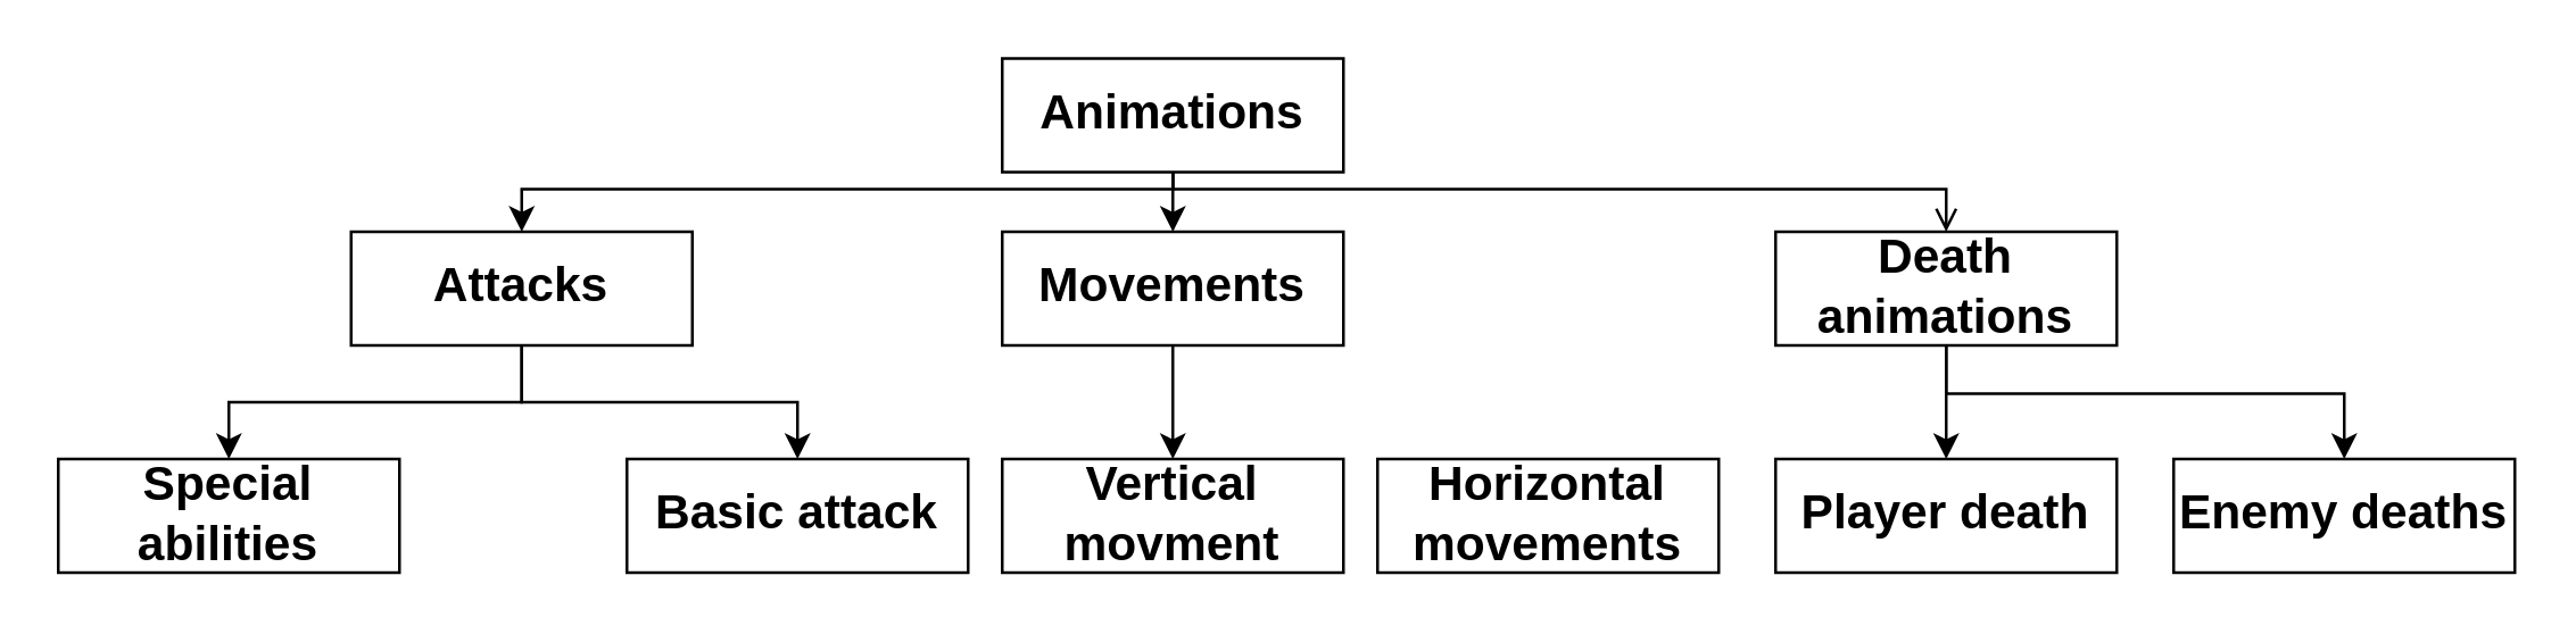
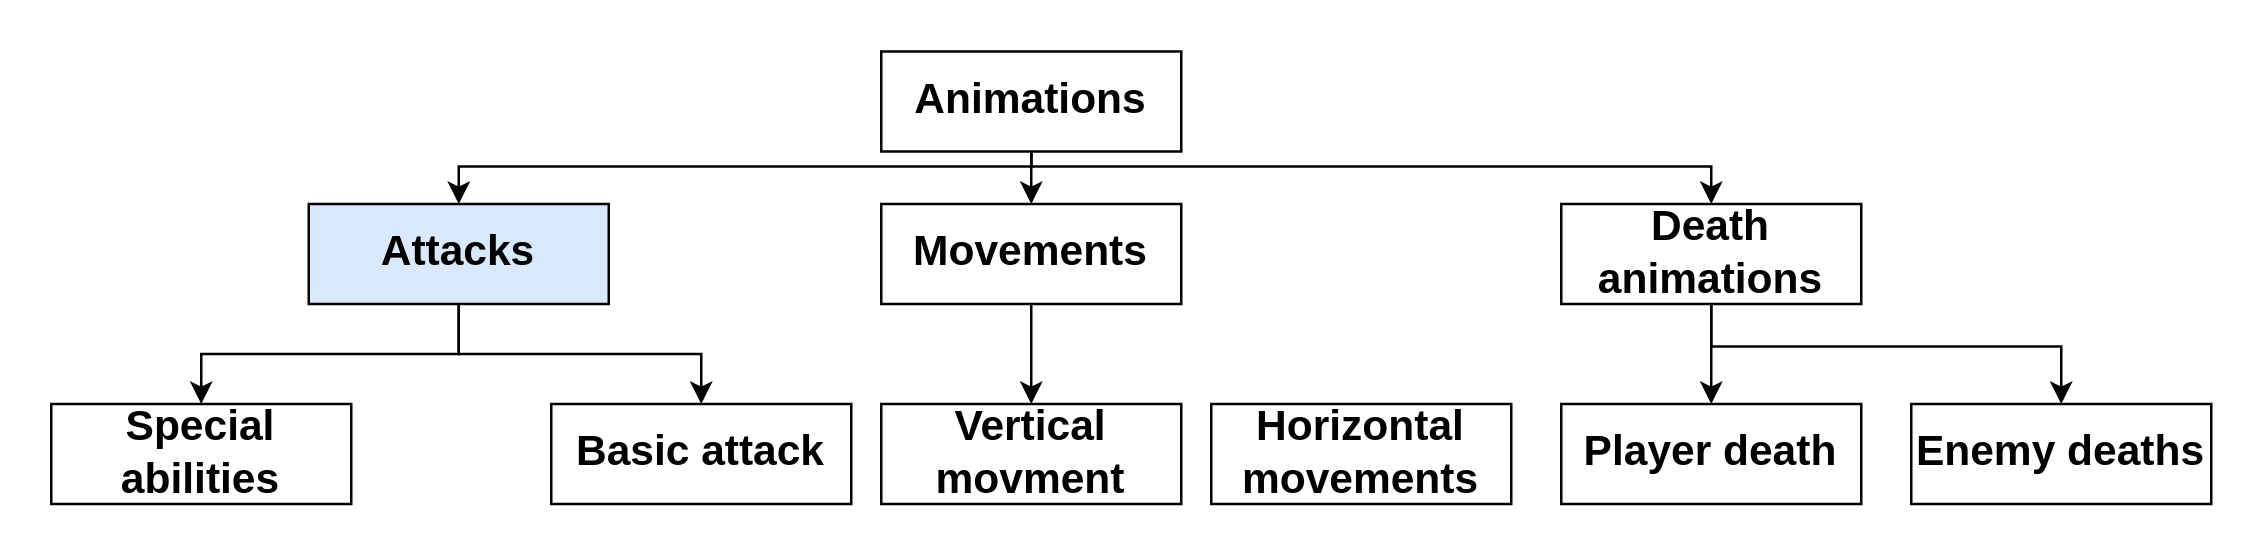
- <mxCell id="4" value="" style="edgeStyle=orthogonalEdgeStyle;rounded=0;orthogonalLoop=1;jettySize=auto;html=1;endArrow=open;" edge="1" parent="1" source="5" target="17"><mxGeometry relative="1" as="geometry"><Array as="points"><mxPoint x="412" y="66" /><mxPoint x="684" y="66" /></Array></mxGeometry></mxCell>
+ <mxCell id="4" value="" style="edgeStyle=orthogonalEdgeStyle;rounded=0;orthogonalLoop=1;jettySize=auto;html=1;" edge="1" parent="1" source="5" target="17"><mxGeometry relative="1" as="geometry"><Array as="points"><mxPoint x="412" y="66" /><mxPoint x="684" y="66" /></Array></mxGeometry></mxCell>
- <mxCell id="8" value="&lt;span style=&quot;font-size: 17px;&quot;&gt;&lt;b&gt;Attacks&lt;/b&gt;&lt;/span&gt;" style="rounded=0;whiteSpace=wrap;html=1;" parent="1" vertex="1"><mxGeometry x="123" y="81" width="120" height="40" as="geometry" /></mxCell>
+ <mxCell id="8" value="&lt;span style=&quot;font-size: 17px;&quot;&gt;&lt;b&gt;Attacks&lt;/b&gt;&lt;/span&gt;" style="rounded=0;whiteSpace=wrap;html=1;fillColor=#dae8fc;" parent="1" vertex="1"><mxGeometry x="123" y="81" width="120" height="40" as="geometry" /></mxCell>
